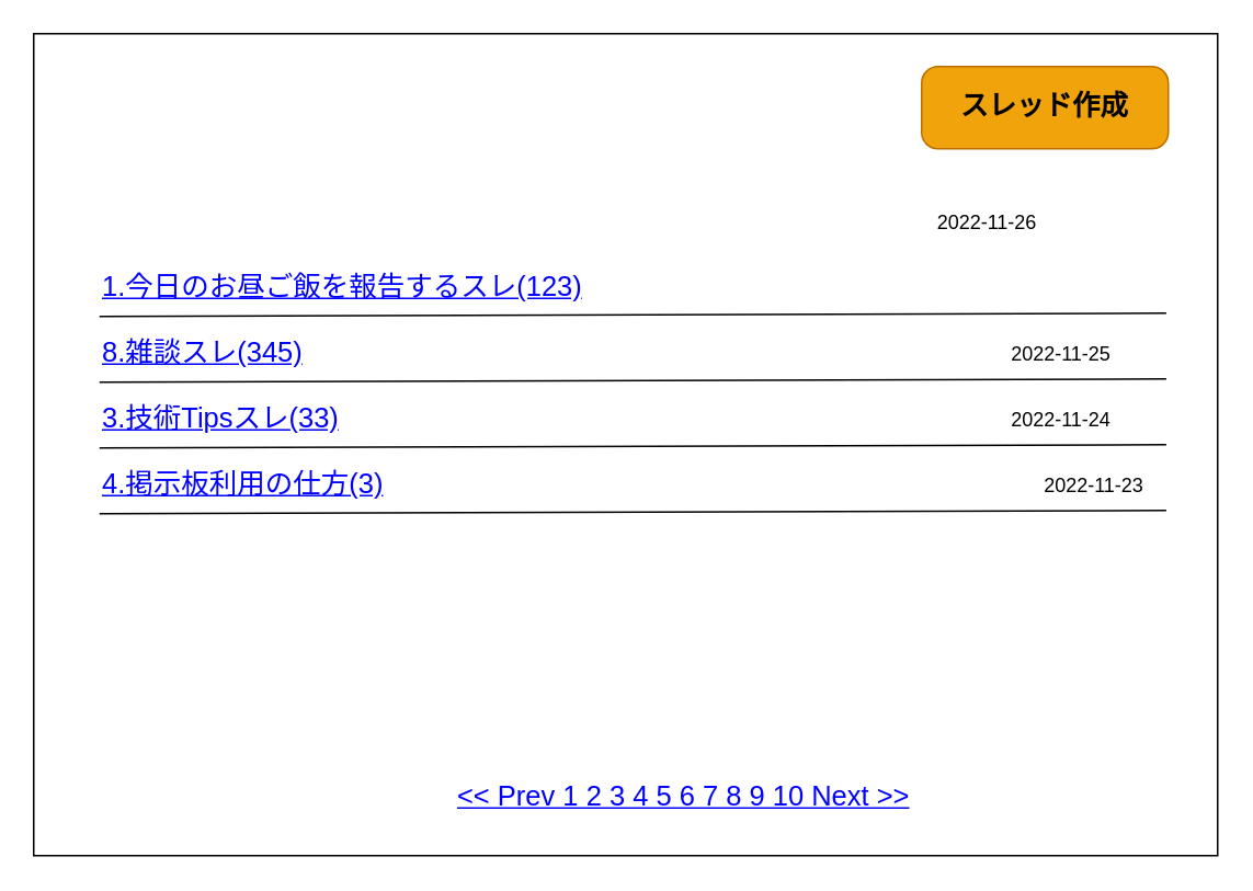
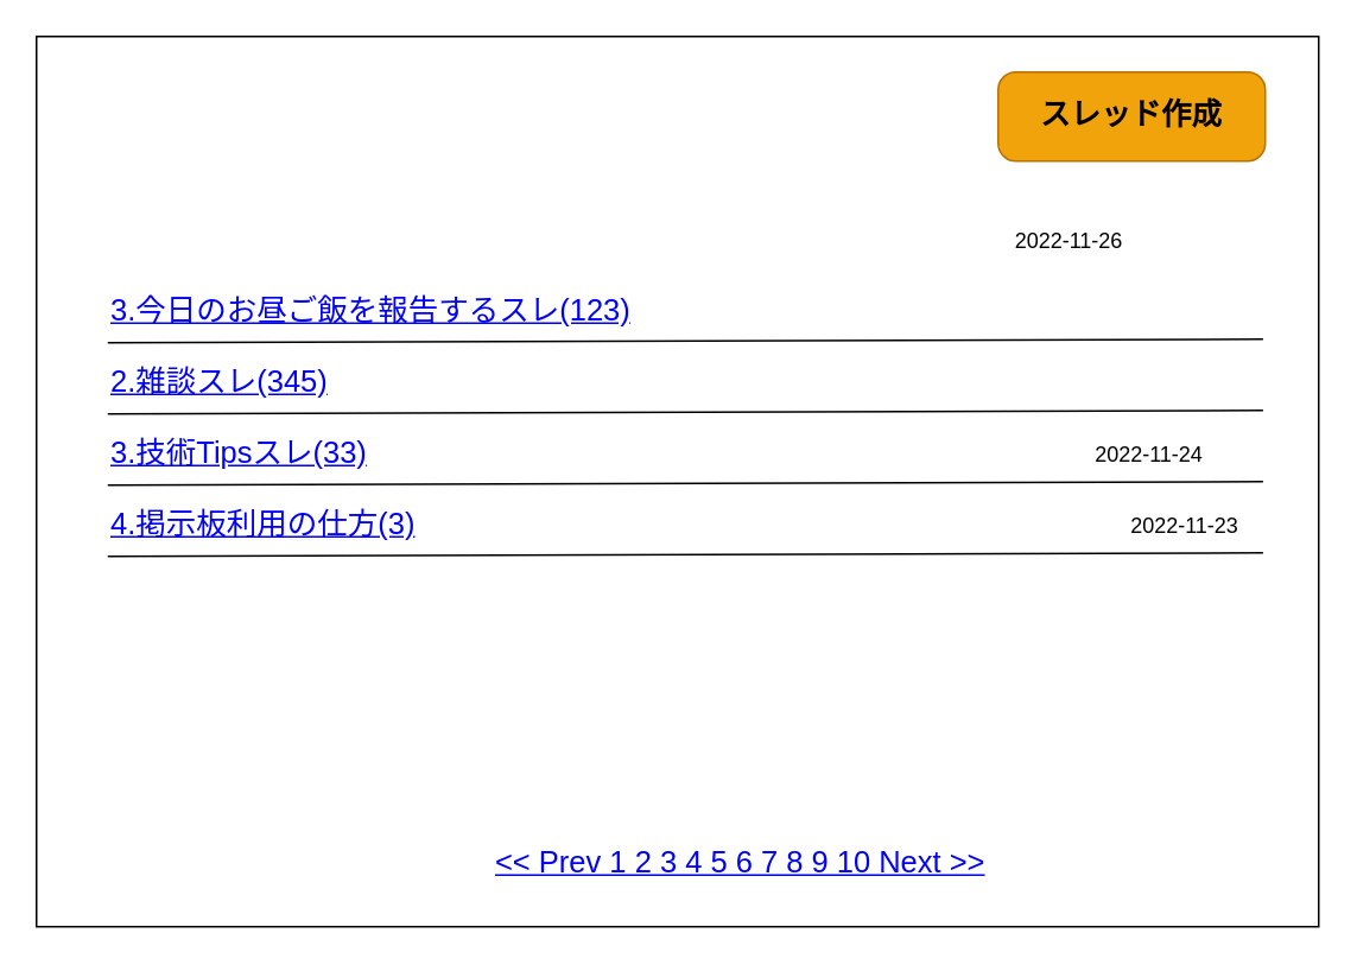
- <mxCell id="5" value="1.今日のお昼ご飯を報告するスレ(123)" style="shape=rectangle;strokeColor=none;fillColor=none;linkText=;fontSize=17;fontColor=#0000ff;fontStyle=4;html=1;align=left;" parent="1" vertex="1"><mxGeometry x="60" y="160" width="370" height="30" as="geometry" /></mxCell>
+ <mxCell id="5" value="3.今日のお昼ご飯を報告するスレ(123)" style="shape=rectangle;strokeColor=none;fillColor=none;linkText=;fontSize=17;fontColor=#0000ff;fontStyle=4;html=1;align=left;" parent="1" vertex="1"><mxGeometry x="60" y="160" width="370" height="30" as="geometry" /></mxCell>
- <mxCell id="6" value="8.雑談スレ(345)" style="shape=rectangle;strokeColor=none;fillColor=none;linkText=;fontSize=17;fontColor=#0000ff;fontStyle=4;html=1;align=left;" parent="1" vertex="1"><mxGeometry x="60" y="200" width="370" height="30" as="geometry" /></mxCell>
+ <mxCell id="6" value="2.雑談スレ(345)" style="shape=rectangle;strokeColor=none;fillColor=none;linkText=;fontSize=17;fontColor=#0000ff;fontStyle=4;html=1;align=left;" parent="1" vertex="1"><mxGeometry x="60" y="200" width="370" height="30" as="geometry" /></mxCell>
- <mxCell id="13" value="2022-11-25" style="text;html=1;strokeColor=none;fillColor=none;align=center;verticalAlign=middle;whiteSpace=wrap;rounded=0;" parent="1" vertex="1"><mxGeometry x="600" y="200" width="90" height="30" as="geometry" /></mxCell>
